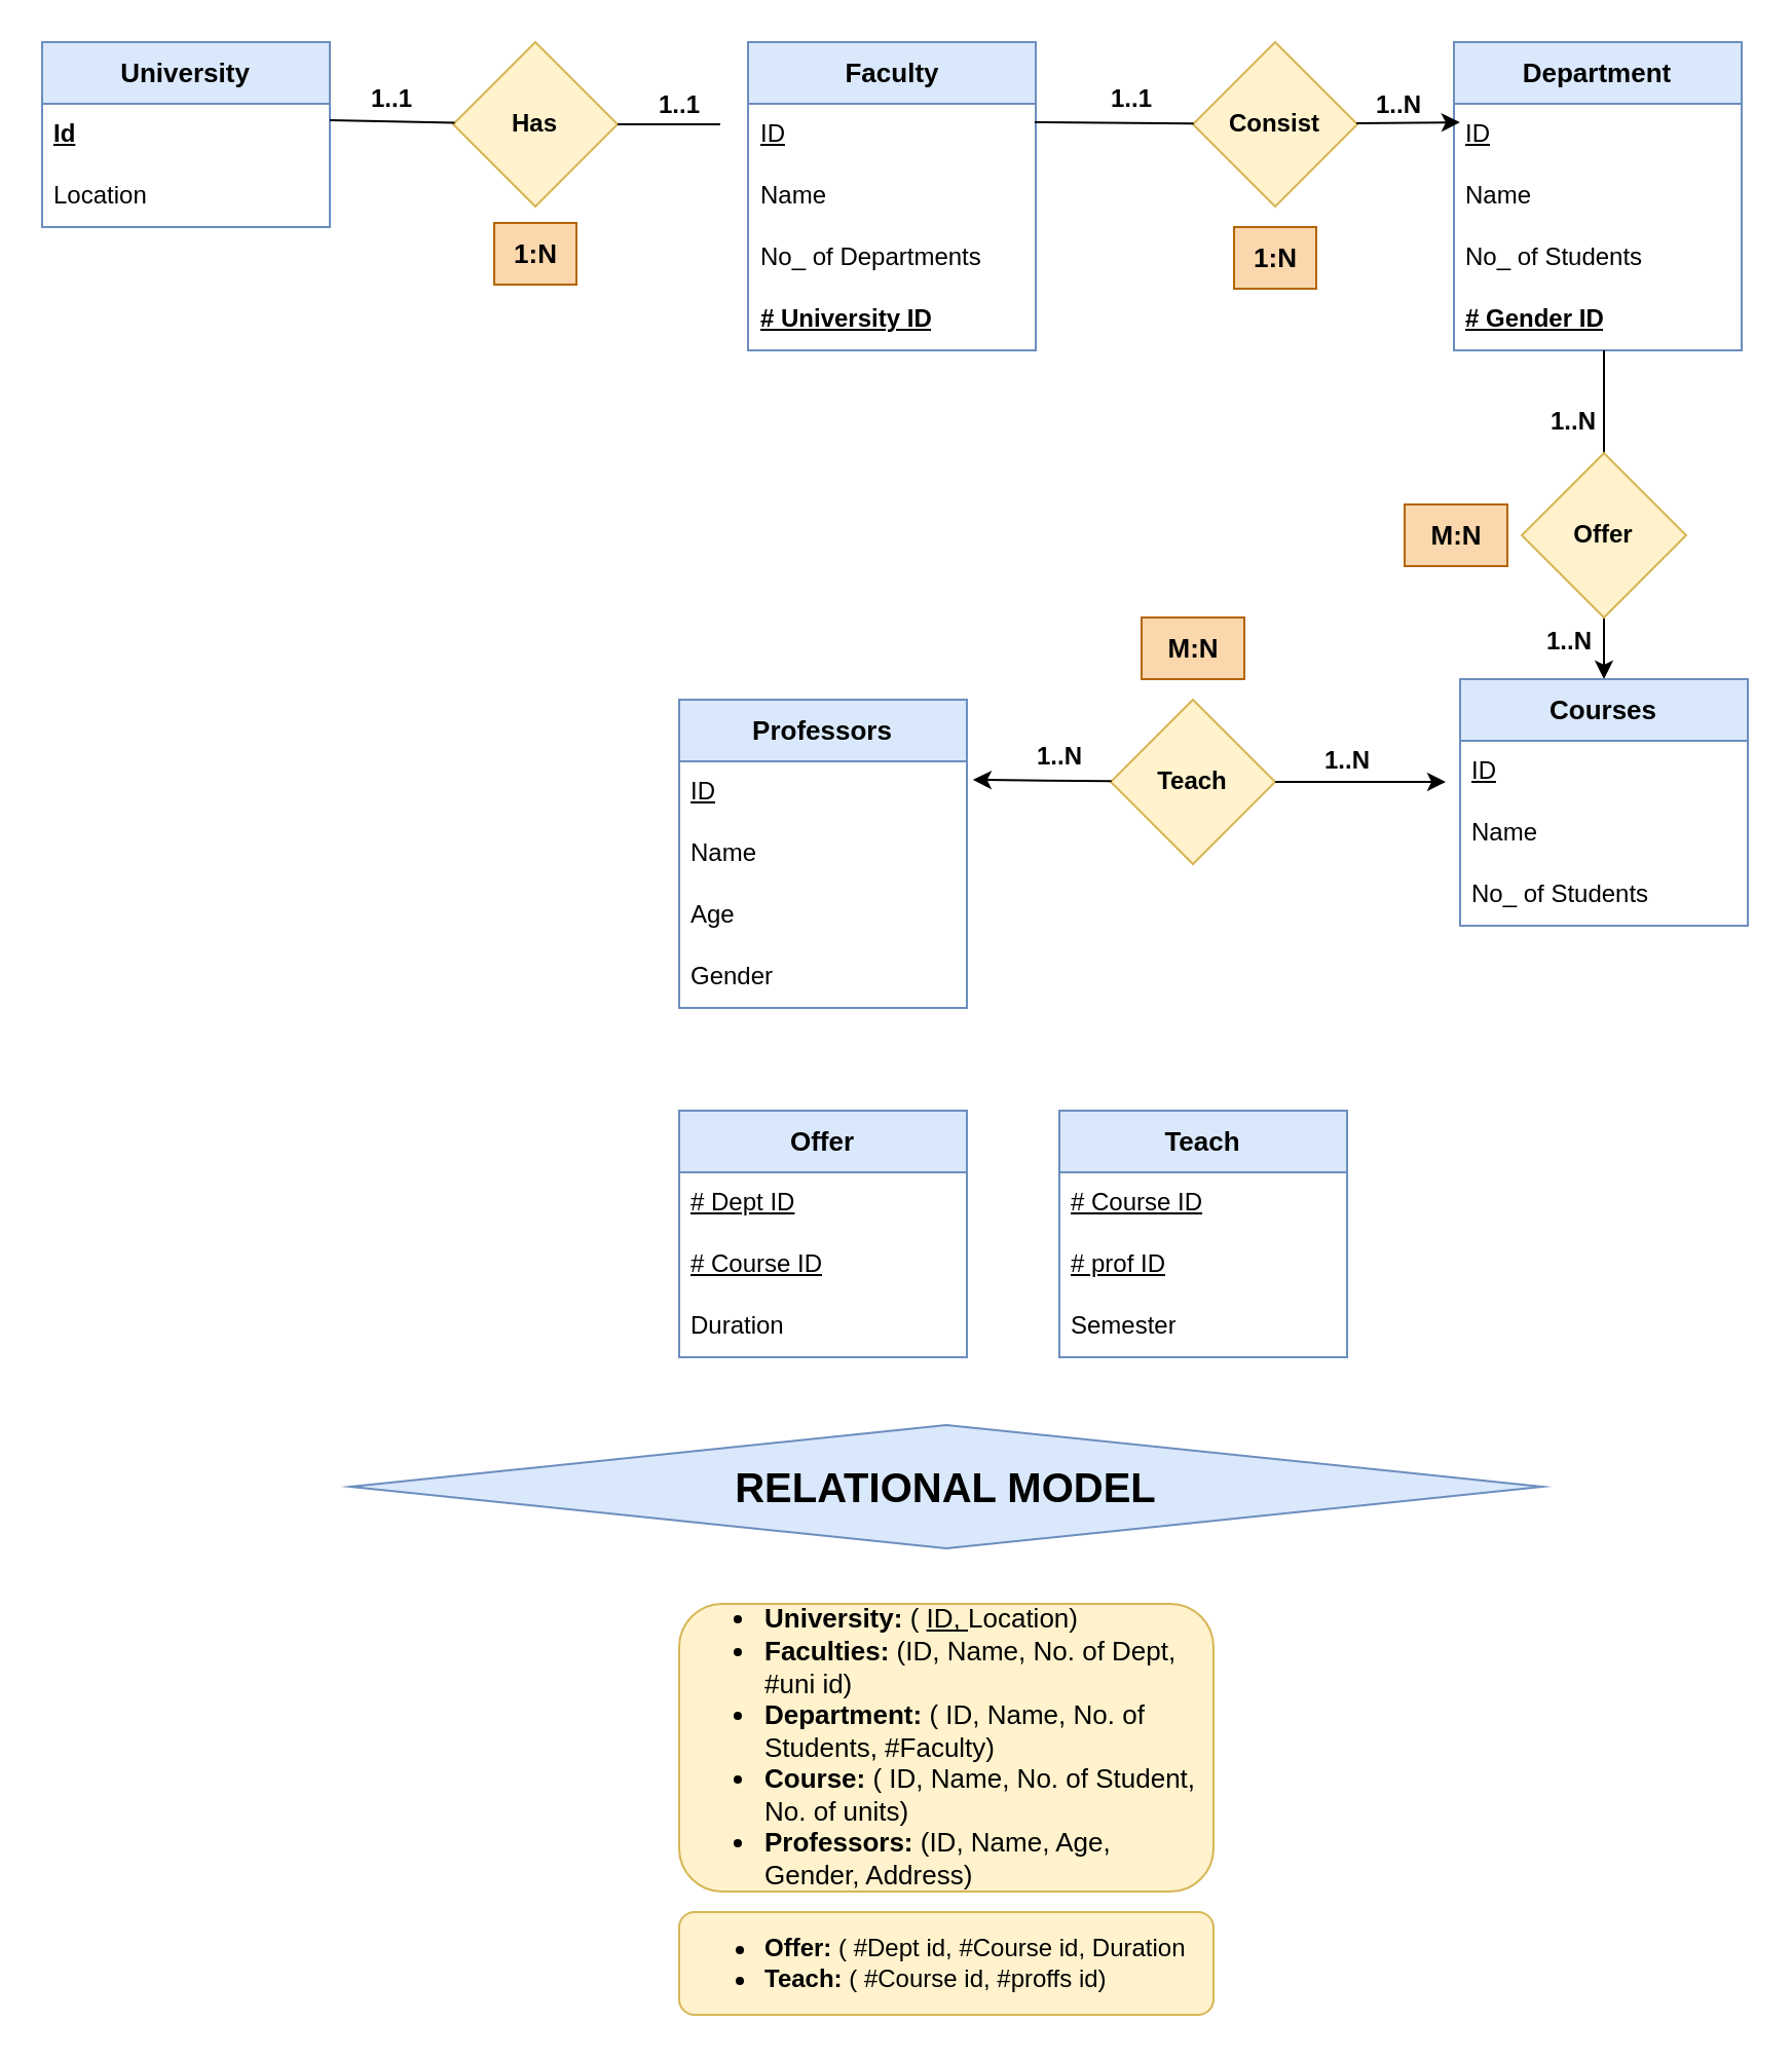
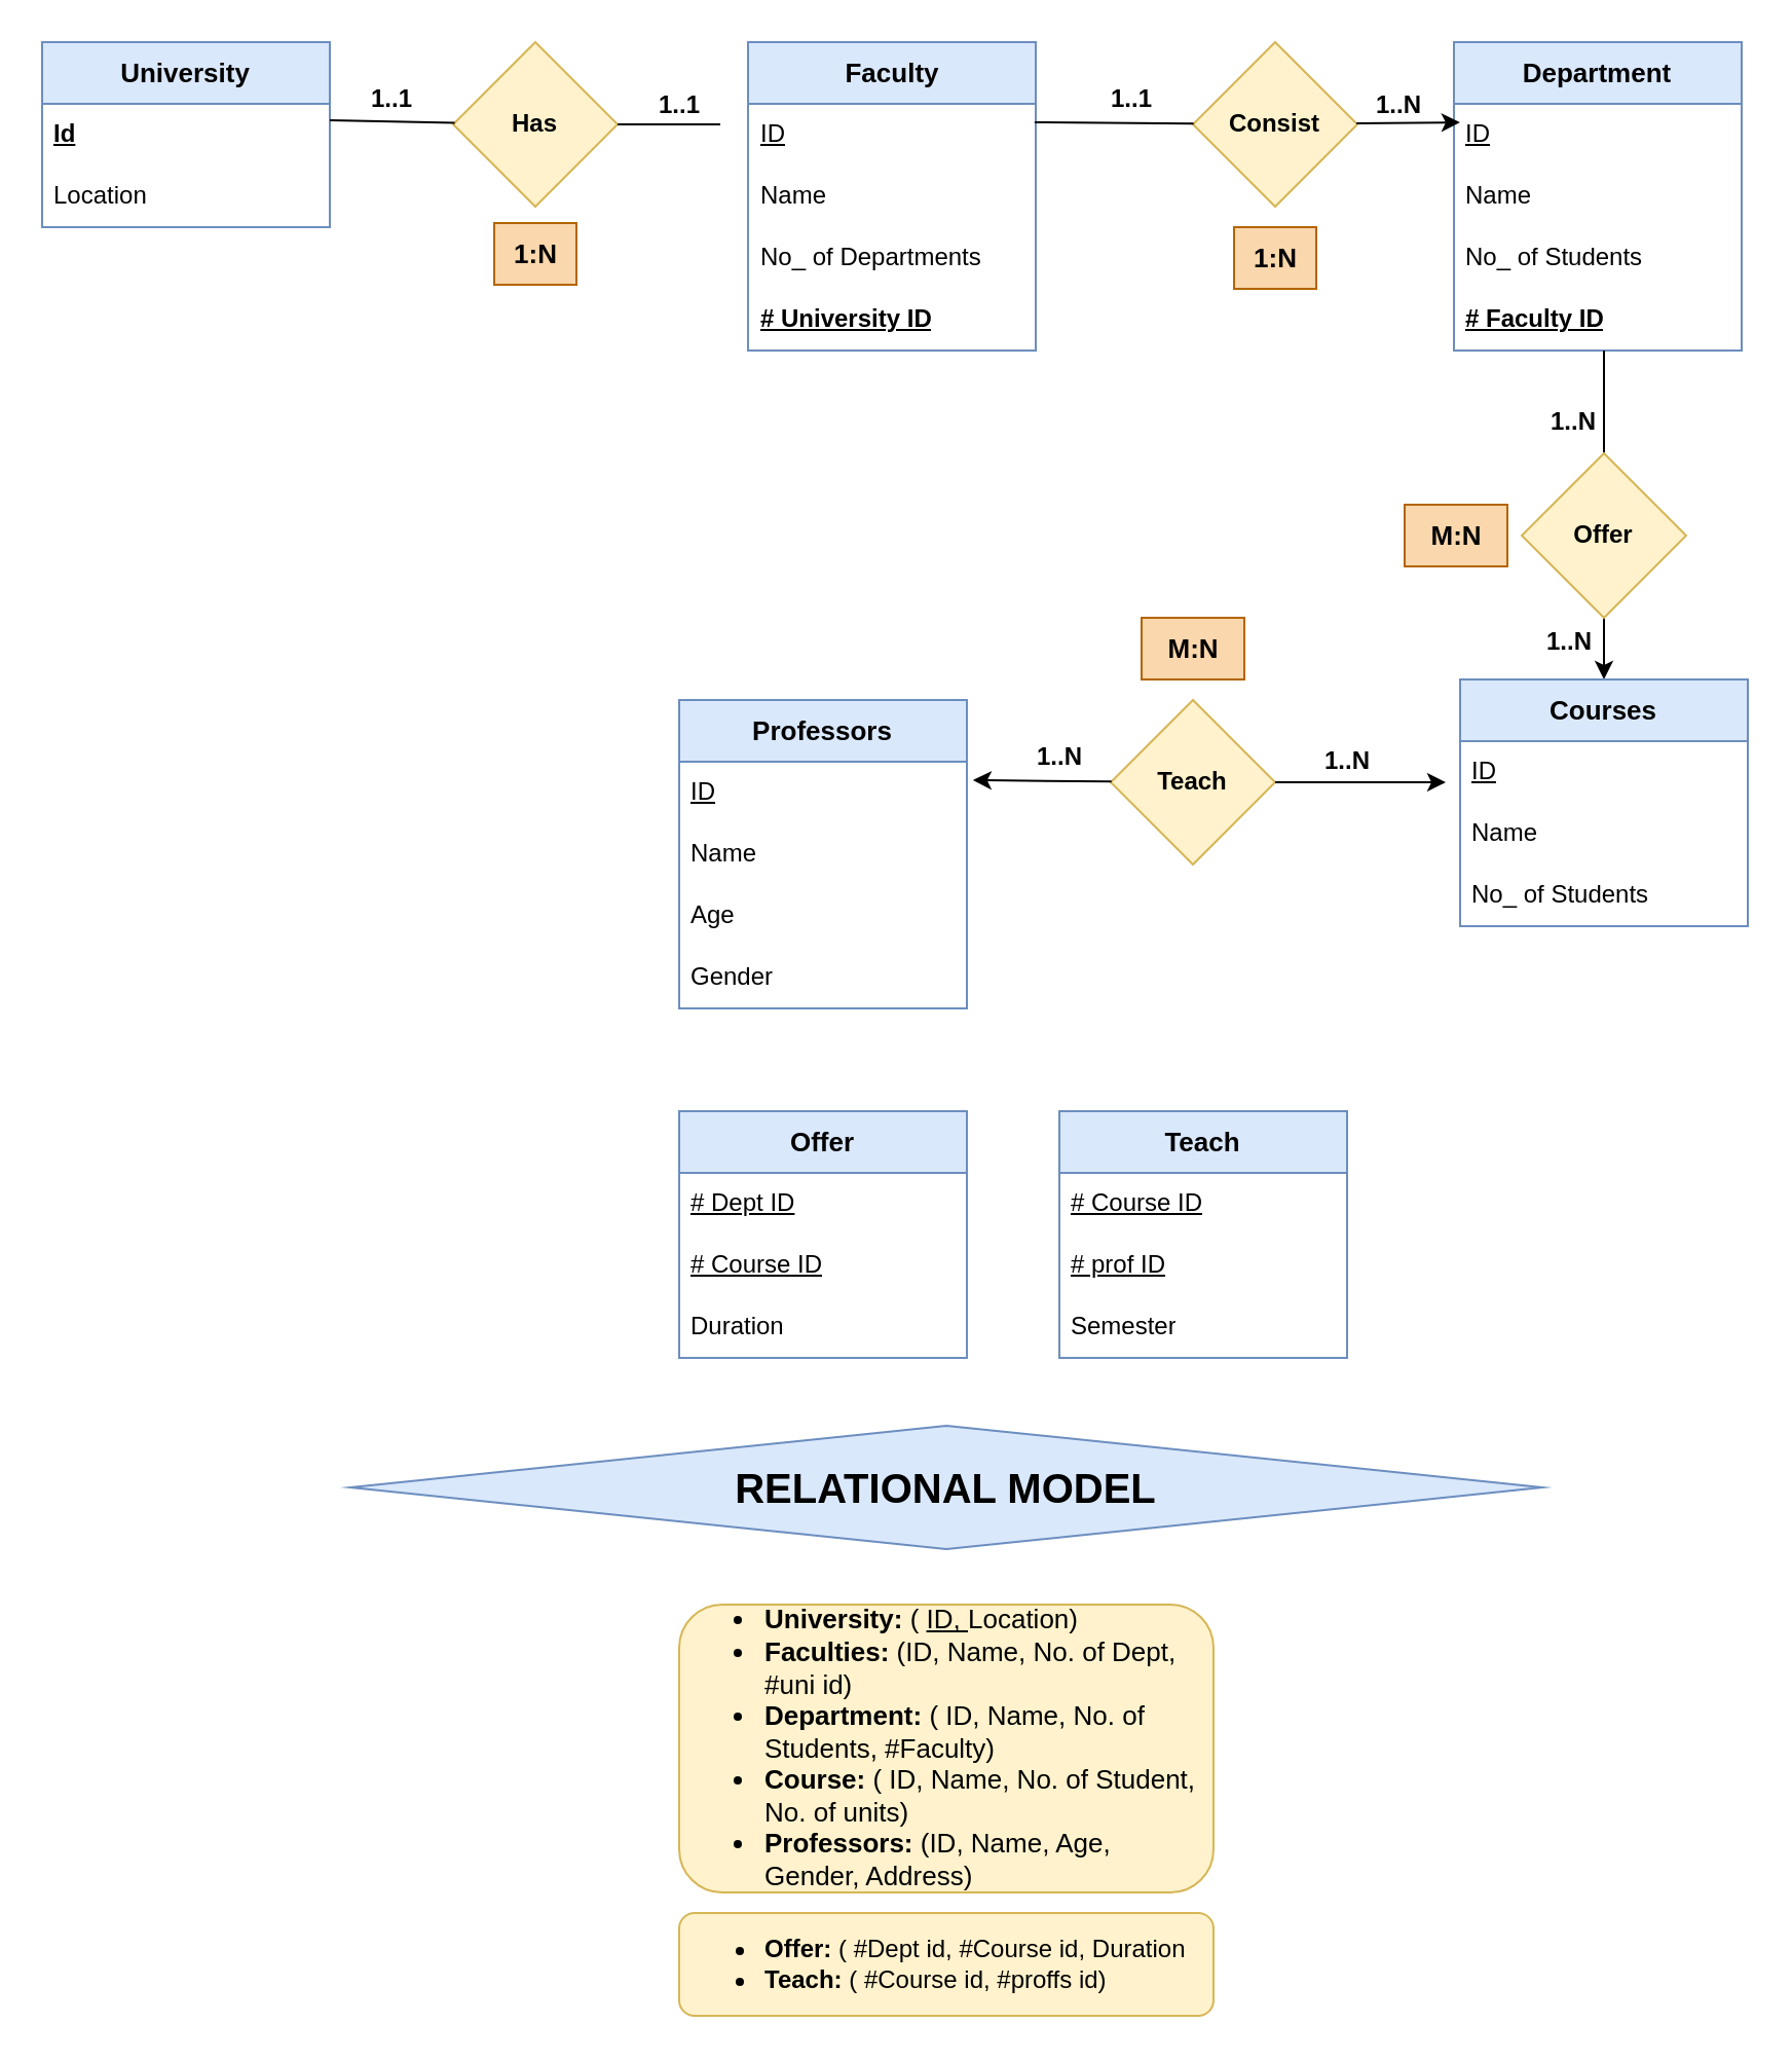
- <mxCell id="19" value="&lt;b&gt;&lt;u&gt;# Gender ID&lt;/u&gt;&lt;/b&gt;" style="text;strokeColor=none;fillColor=none;align=left;verticalAlign=middle;spacingLeft=4;spacingRight=4;overflow=hidden;points=[[0,0.5],[1,0.5]];portConstraint=eastwest;rotatable=0;whiteSpace=wrap;html=1;" vertex="1" parent="15"><mxGeometry y="120" width="140" height="30" as="geometry" /></mxCell>
+ <mxCell id="19" value="&lt;b&gt;&lt;u&gt;# Faculty ID&lt;/u&gt;&lt;/b&gt;" style="text;strokeColor=none;fillColor=none;align=left;verticalAlign=middle;spacingLeft=4;spacingRight=4;overflow=hidden;points=[[0,0.5],[1,0.5]];portConstraint=eastwest;rotatable=0;whiteSpace=wrap;html=1;" vertex="1" parent="15"><mxGeometry y="120" width="140" height="30" as="geometry" /></mxCell>
